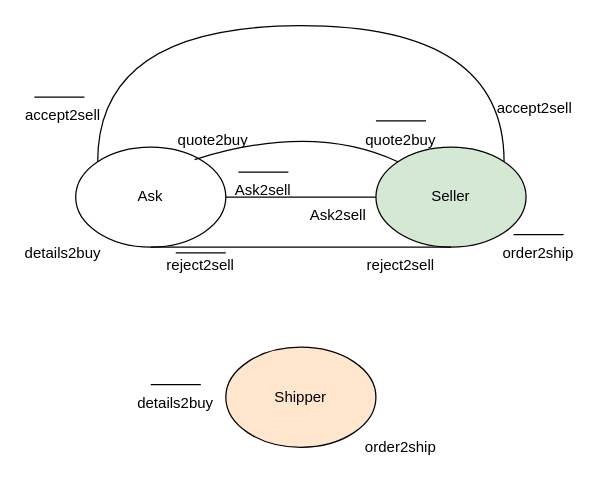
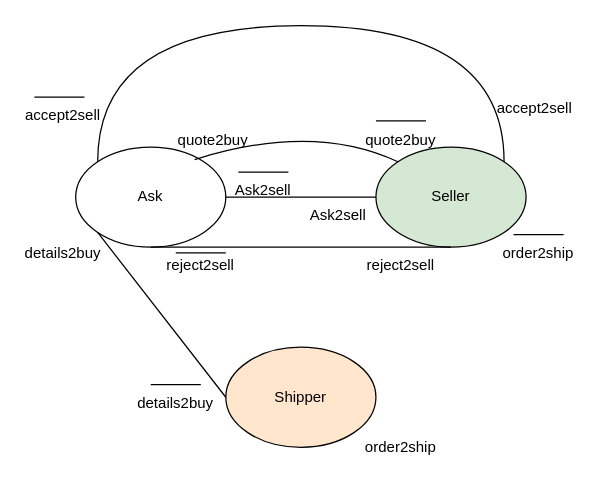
+ <mxCell id="13" value="" style="endArrow=none;html=1;rounded=0;exitX=0;exitY=1;exitDx=0;exitDy=0;entryX=0;entryY=0.5;entryDx=0;entryDy=0;" edge="1" parent="1" source="3" target="5"><mxGeometry width="50" height="50" relative="1" as="geometry"><mxPoint x="290" y="367" as="sourcePoint" /><mxPoint x="340" y="317" as="targetPoint" /></mxGeometry></mxCell>
